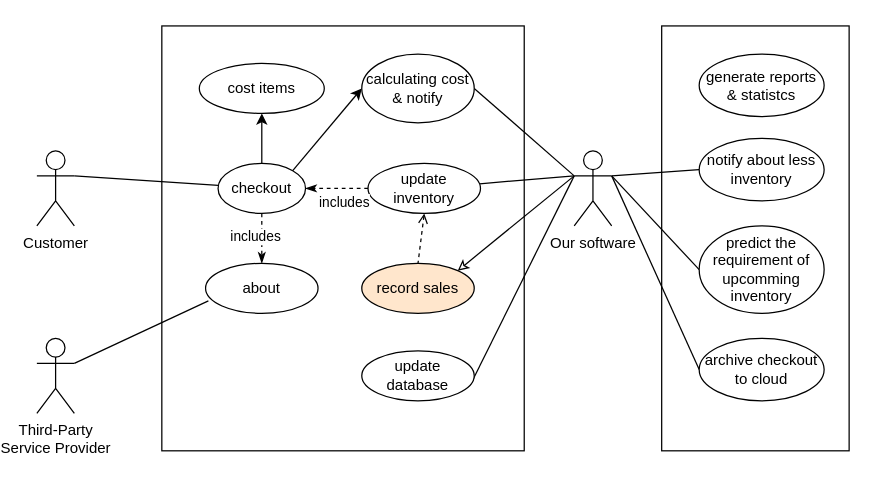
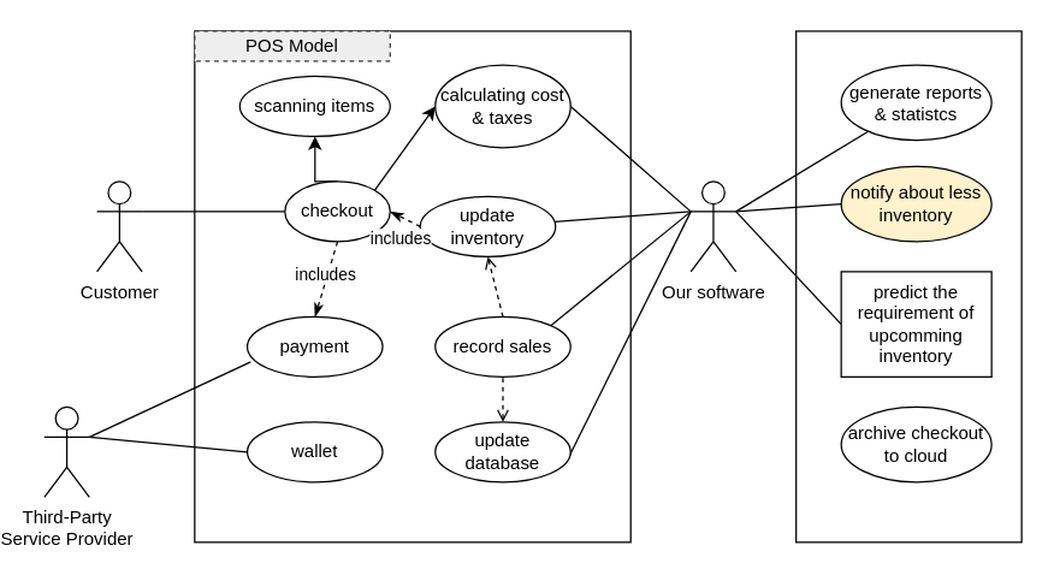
+ <mxCell id="23" value="POS Model" style="text;html=1;align=center;verticalAlign=middle;whiteSpace=wrap;rounded=0;dashed=1;fillColor=#eeeeee;strokeColor=#36393d;" vertex="1" parent="1"><mxGeometry x="120" y="20" width="130" height="20" as="geometry" /></mxCell>
- <mxCell id="18" value="cost items" style="ellipse;whiteSpace=wrap;html=1;" vertex="1" parent="1"><mxGeometry x="150" y="50" width="100" height="40" as="geometry" /></mxCell>
+ <mxCell id="18" value="scanning items" style="ellipse;whiteSpace=wrap;html=1;" vertex="1" parent="1"><mxGeometry x="150" y="50" width="100" height="40" as="geometry" /></mxCell>
- <mxCell id="17" value="calculating cost &amp;amp; notify" style="ellipse;whiteSpace=wrap;html=1;" vertex="1" parent="1"><mxGeometry x="280" y="42.5" width="90" height="55" as="geometry" /></mxCell>
+ <mxCell id="17" value="calculating cost &amp;amp; taxes" style="ellipse;whiteSpace=wrap;html=1;" vertex="1" parent="1"><mxGeometry x="280" y="42.5" width="90" height="55" as="geometry" /></mxCell>
- <mxCell id="28" value="notify about less inventory" style="ellipse;whiteSpace=wrap;html=1;" vertex="1" parent="1"><mxGeometry x="550" y="110" width="100" height="50" as="geometry" /></mxCell>
+ <mxCell id="28" value="notify about less inventory" style="ellipse;whiteSpace=wrap;html=1;fillColor=#fff2cc;" vertex="1" parent="1"><mxGeometry x="550" y="110" width="100" height="50" as="geometry" /></mxCell>
- <mxCell id="5" value="Customer" style="shape=umlActor;verticalLabelPosition=bottom;verticalAlign=top;html=1;outlineConnect=0;" vertex="1" parent="1"><mxGeometry x="20" y="120" width="30" height="60" as="geometry" /></mxCell>
+ <mxCell id="5" value="Customer" style="shape=umlActor;verticalLabelPosition=bottom;verticalAlign=top;html=1;outlineConnect=0;" vertex="1" parent="1"><mxGeometry x="55" y="120" width="30" height="60" as="geometry" /></mxCell>
- <mxCell id="15" value="checkout" style="ellipse;whiteSpace=wrap;html=1;" vertex="1" parent="1"><mxGeometry x="165" y="130" width="70" height="40" as="geometry" /></mxCell>
+ <mxCell id="15" value="checkout" style="ellipse;whiteSpace=wrap;html=1;" vertex="1" parent="1"><mxGeometry x="180" y="120" width="70" height="40" as="geometry" /></mxCell>
- <mxCell id="24" value="update inventory" style="ellipse;whiteSpace=wrap;html=1;" vertex="1" parent="1"><mxGeometry x="285" y="130" width="90" height="40" as="geometry" /></mxCell>
+ <mxCell id="24" value="update inventory" style="ellipse;whiteSpace=wrap;html=1;" vertex="1" parent="1"><mxGeometry x="270" y="130" width="90" height="40" as="geometry" /></mxCell>
- <mxCell id="7" style="edgeStyle=none;rounded=0;orthogonalLoop=1;jettySize=auto;html=1;exitX=0;exitY=0.333;exitDx=0;exitDy=0;exitPerimeter=0;entryX=1;entryY=0;entryDx=0;entryDy=0;startArrow=none;startFill=0;endArrow=classic;endFill=0;" edge="1" parent="1" source="13" target="25"><mxGeometry relative="1" as="geometry" /></mxCell>
+ <mxCell id="7" style="edgeStyle=none;rounded=0;orthogonalLoop=1;jettySize=auto;html=1;exitX=0;exitY=0.333;exitDx=0;exitDy=0;exitPerimeter=0;entryX=1;entryY=0;entryDx=0;entryDy=0;startArrow=none;startFill=0;endArrow=none;endFill=0;" edge="1" parent="1" source="13" target="25"><mxGeometry relative="1" as="geometry" /></mxCell>
- <mxCell id="29" value="predict the requirement of upcomming inventory" style="ellipse;whiteSpace=wrap;html=1;" vertex="1" parent="1"><mxGeometry x="550" y="180" width="100" height="70" as="geometry" /></mxCell>
+ <mxCell id="29" value="predict the requirement of upcomming inventory" style="whiteSpace=wrap;html=1;rounded=0;" vertex="1" parent="1"><mxGeometry x="550" y="180" width="100" height="70" as="geometry" /></mxCell>
- <mxCell id="10" style="edgeStyle=none;rounded=0;orthogonalLoop=1;jettySize=auto;html=1;exitX=1;exitY=0.333;exitDx=0;exitDy=0;exitPerimeter=0;entryX=0;entryY=0.5;entryDx=0;entryDy=0;startArrow=none;startFill=0;endArrow=none;endFill=0;" edge="1" parent="1" source="13" target="37"><mxGeometry relative="1" as="geometry" /></mxCell>
+ <mxCell id="10" style="edgeStyle=none;rounded=0;orthogonalLoop=1;jettySize=auto;html=1;exitX=1;exitY=0.333;exitDx=0;exitDy=0;exitPerimeter=0;startArrow=none;startFill=0;endArrow=none;endFill=0;" edge="1" parent="1" source="13" target="27"><mxGeometry relative="1" as="geometry" /></mxCell>
- <mxCell id="16" value="about" style="ellipse;whiteSpace=wrap;html=1;" vertex="1" parent="1"><mxGeometry x="155" y="210" width="90" height="40" as="geometry" /></mxCell>
+ <mxCell id="16" value="payment" style="ellipse;whiteSpace=wrap;html=1;" vertex="1" parent="1"><mxGeometry x="155" y="210" width="90" height="40" as="geometry" /></mxCell>
- <mxCell id="25" value="record sales" style="ellipse;whiteSpace=wrap;html=1;fillColor=#ffe6cc;" vertex="1" parent="1"><mxGeometry x="280" y="210" width="90" height="40" as="geometry" /></mxCell>
+ <mxCell id="25" value="record sales" style="ellipse;whiteSpace=wrap;html=1;" vertex="1" parent="1"><mxGeometry x="280" y="210" width="90" height="40" as="geometry" /></mxCell>
+ <mxCell id="36" value="" style="endArrow=none;dashed=1;html=1;entryX=0.5;entryY=1;entryDx=0;entryDy=0;exitX=0.5;exitY=0;exitDx=0;exitDy=0;startArrow=open;startFill=0;" edge="1" parent="1" source="26" target="25"><mxGeometry width="50" height="50" relative="1" as="geometry"><mxPoint x="340" y="180" as="sourcePoint" /><mxPoint x="335" y="220" as="targetPoint" /></mxGeometry></mxCell>
+ <mxCell id="20" style="edgeStyle=none;rounded=0;orthogonalLoop=1;jettySize=auto;html=1;exitX=1;exitY=0.333;exitDx=0;exitDy=0;exitPerimeter=0;entryX=0;entryY=0.5;entryDx=0;entryDy=0;startArrow=none;startFill=0;endArrow=none;endFill=0;" edge="1" parent="1" source="22" target="19"><mxGeometry relative="1" as="geometry" /></mxCell>
+ <mxCell id="19" value="wallet" style="ellipse;whiteSpace=wrap;html=1;" vertex="1" parent="1"><mxGeometry x="155" y="280" width="90" height="40" as="geometry" /></mxCell>
